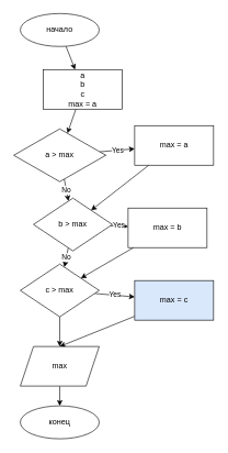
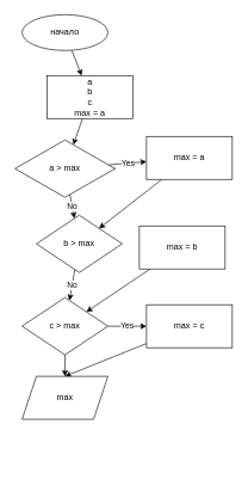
- <mxCell id="12" value="Yes" style="edgeStyle=none;html=1;" edge="1" parent="1" source="14" target="16"><mxGeometry relative="1" as="geometry" /></mxCell>
- <mxCell id="19" value="с &amp;gt; max" style="rhombus;whiteSpace=wrap;html=1;" vertex="1" parent="1"><mxGeometry x="30" y="400" width="120" height="80" as="geometry" /></mxCell>
+ <mxCell id="19" value="с &amp;gt; max" style="rhombus;whiteSpace=wrap;html=1;" vertex="1" parent="1"><mxGeometry x="30" y="415" width="120" height="80" as="geometry" /></mxCell>
- <mxCell id="21" value="max = c" style="whiteSpace=wrap;html=1;fillColor=#dae8fc;" vertex="1" parent="1"><mxGeometry x="204" y="425" width="120" height="60" as="geometry" /></mxCell>
+ <mxCell id="21" value="max = c" style="whiteSpace=wrap;html=1;" vertex="1" parent="1"><mxGeometry x="204" y="425" width="120" height="60" as="geometry" /></mxCell>
- <mxCell id="22" value="" style="edgeStyle=none;html=1;" edge="1" parent="1" source="23" target="24"><mxGeometry relative="1" as="geometry" /></mxCell>
- <mxCell id="24" value="конец" style="ellipse;whiteSpace=wrap;html=1;" vertex="1" parent="1"><mxGeometry x="30" y="615" width="120" height="50" as="geometry" /></mxCell>
